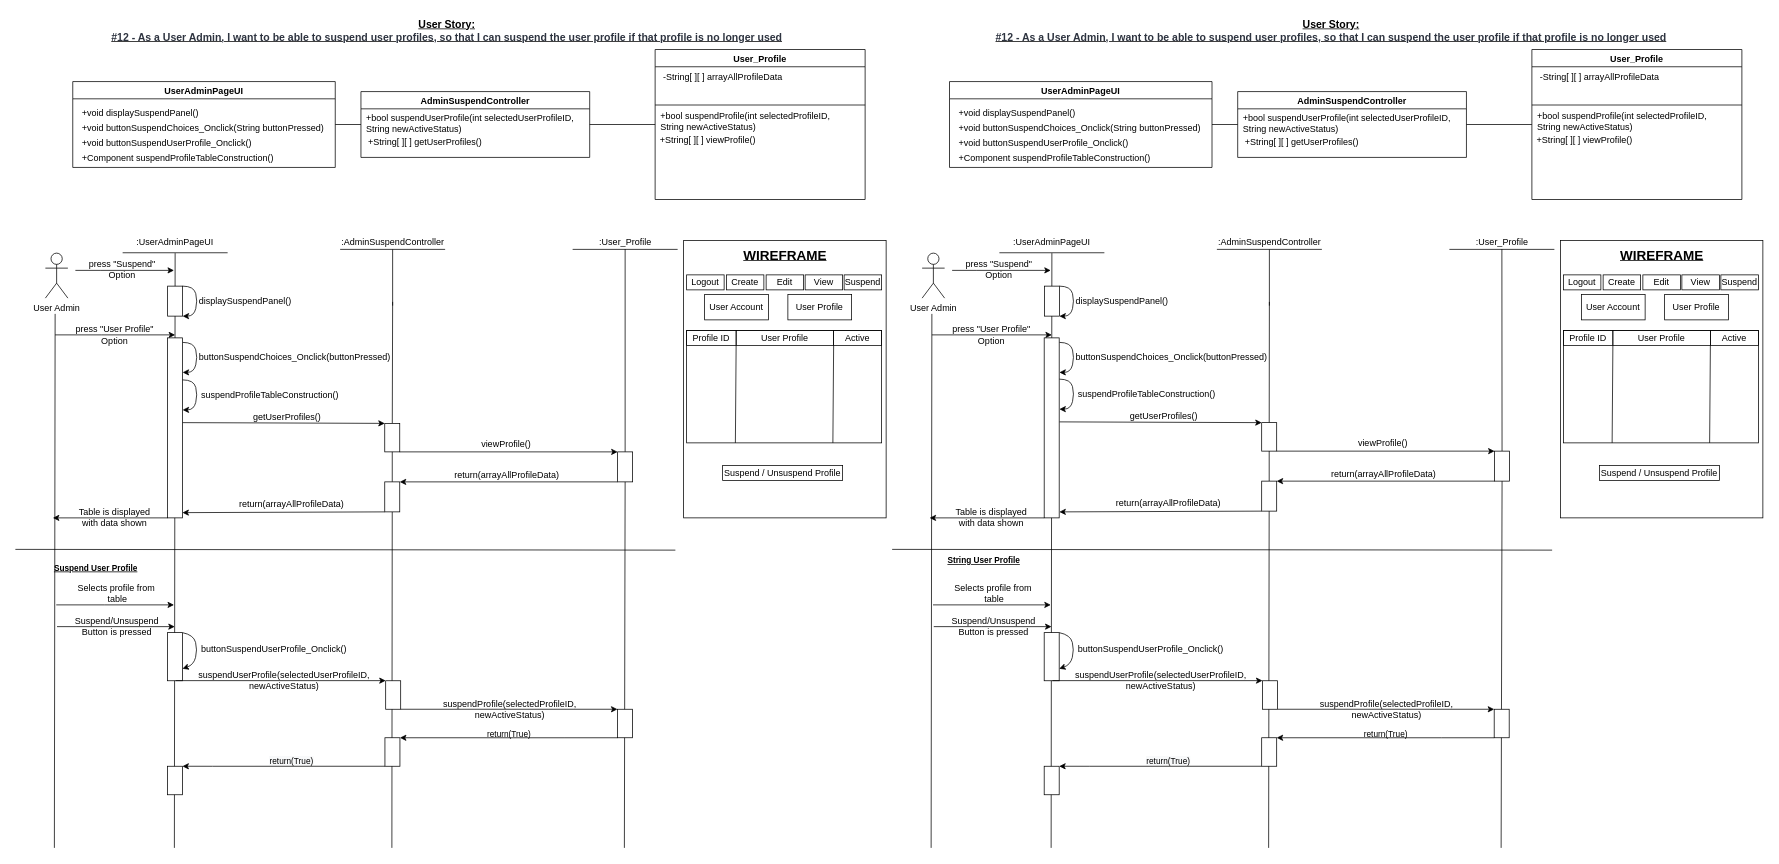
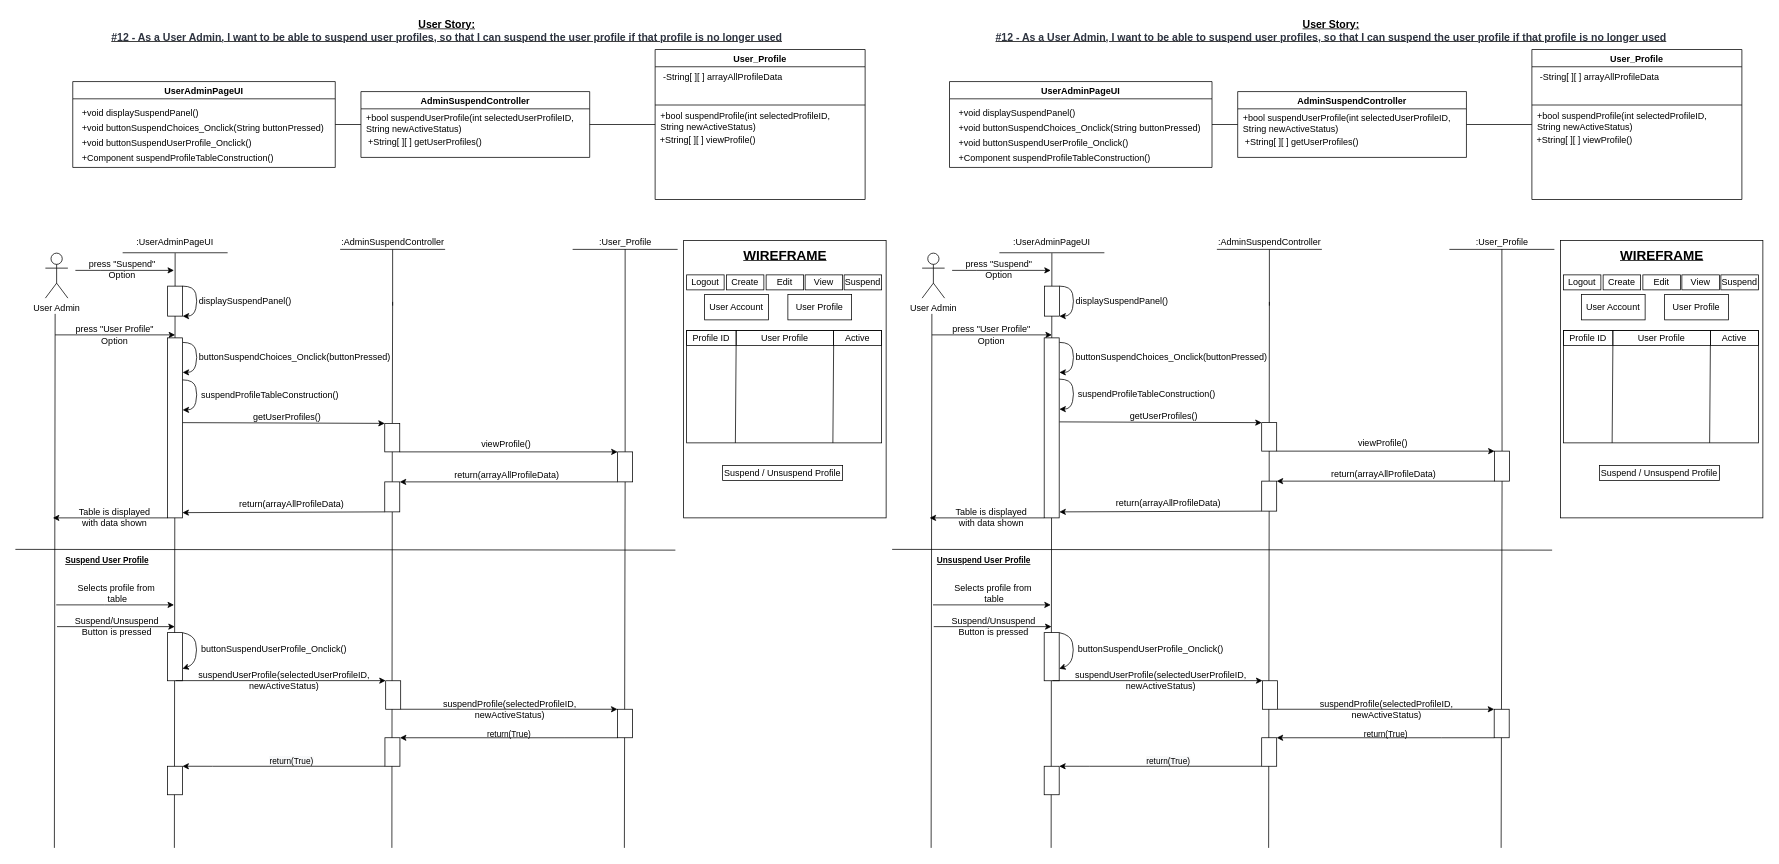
- <mxCell id="155" value="&lt;b&gt;&lt;u&gt;String User Profile&lt;/u&gt;&lt;/b&gt;" style="text;html=1;align=center;verticalAlign=middle;resizable=0;points=[];autosize=1;strokeColor=none;fillColor=none;fontSize=11;" parent="1" vertex="1"><mxGeometry x="1241" y="736.5" width="140" height="20" as="geometry" /></mxCell>
+ <mxCell id="155" value="&lt;b&gt;&lt;u&gt;Unsuspend User Profile&lt;/u&gt;&lt;/b&gt;" style="text;html=1;align=center;verticalAlign=middle;resizable=0;points=[];autosize=1;strokeColor=none;fillColor=none;fontSize=11;" parent="1" vertex="1"><mxGeometry x="1241" y="736.5" width="140" height="20" as="geometry" /></mxCell>
- <mxCell id="61" value="&lt;b&gt;&lt;u&gt;Suspend User Profile&lt;/u&gt;&lt;/b&gt;" style="text;html=1;align=center;verticalAlign=middle;resizable=0;points=[];autosize=1;strokeColor=none;fillColor=none;fontSize=11;" parent="1" vertex="1"><mxGeometry x="62" y="746.5" width="130" height="20" as="geometry" /></mxCell>
+ <mxCell id="61" value="&lt;b&gt;&lt;u&gt;Suspend User Profile&lt;/u&gt;&lt;/b&gt;" style="text;html=1;align=center;verticalAlign=middle;resizable=0;points=[];autosize=1;strokeColor=none;fillColor=none;fontSize=11;" parent="1" vertex="1"><mxGeometry x="77" y="736.5" width="130" height="20" as="geometry" /></mxCell>
